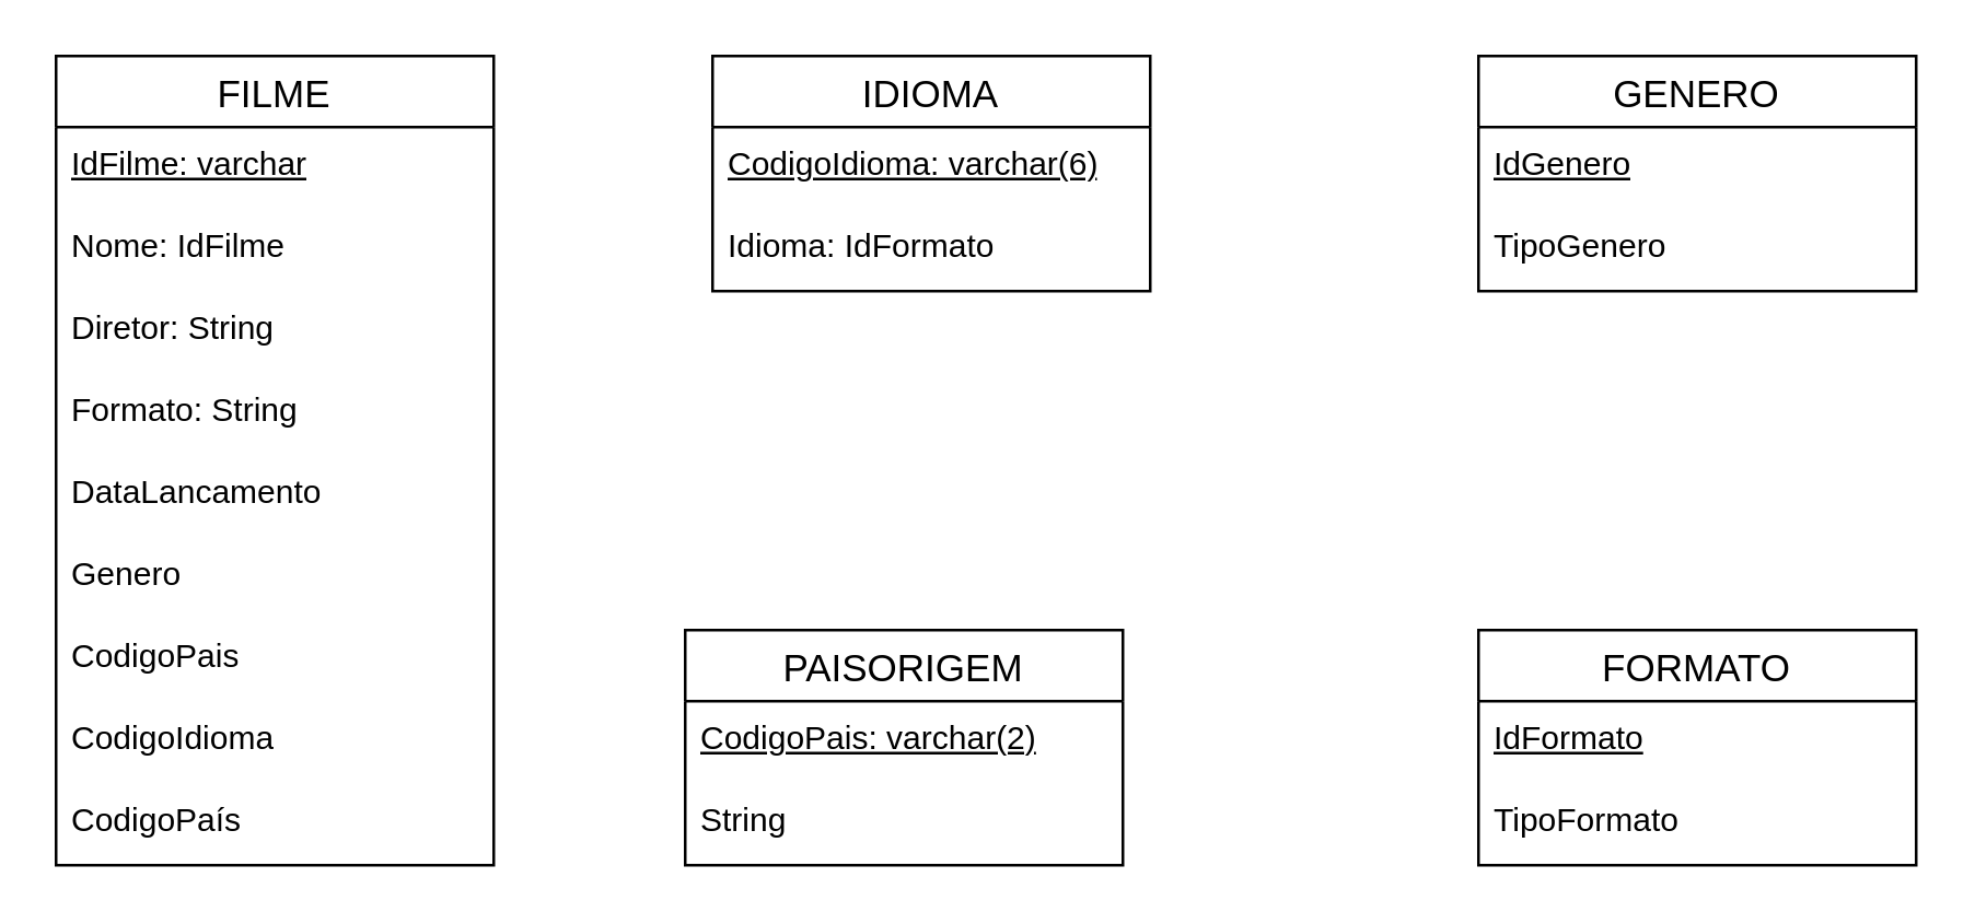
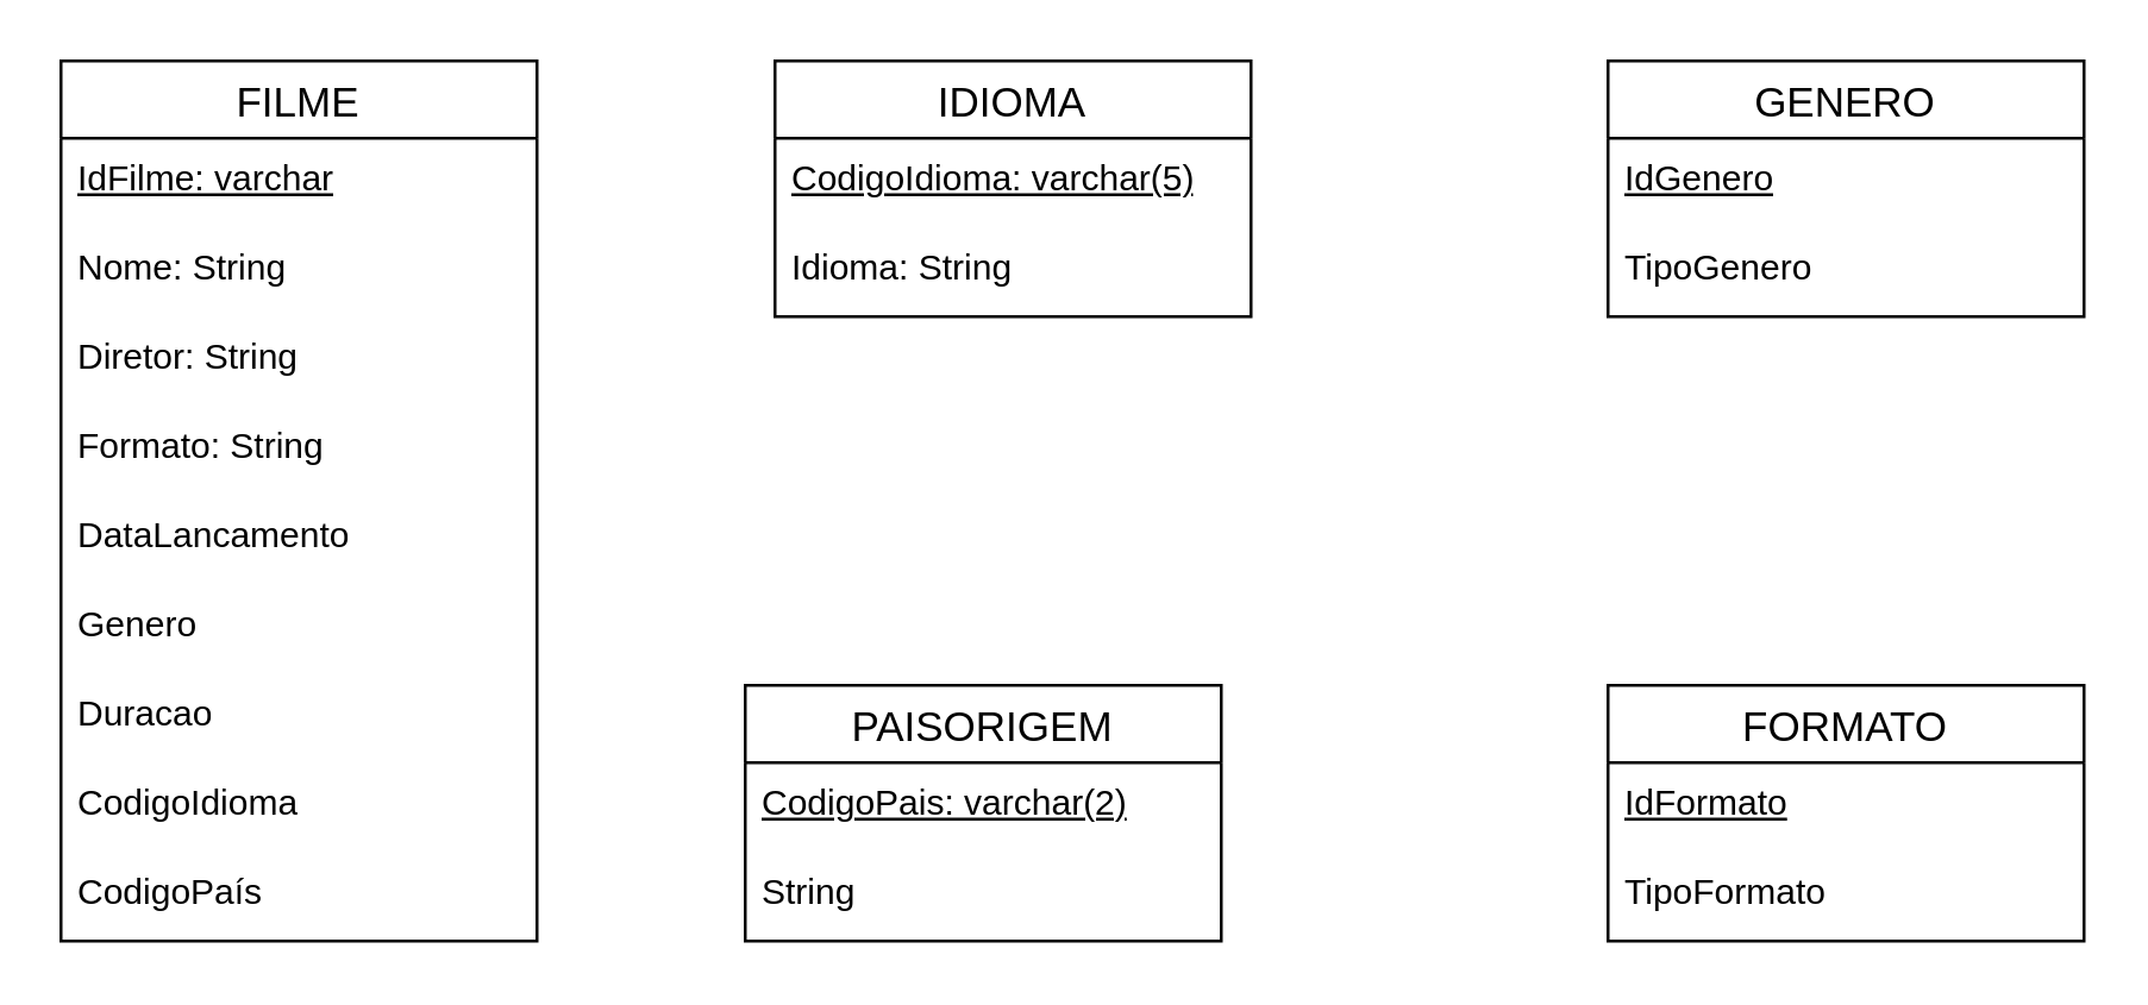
- <mxCell id="13" value="CodigoIdioma: varchar(6)" style="text;strokeColor=none;fillColor=none;spacingLeft=4;spacingRight=4;overflow=hidden;rotatable=0;points=[[0,0.5],[1,0.5]];portConstraint=eastwest;fontSize=12;whiteSpace=wrap;html=1;fontStyle=4" vertex="1" parent="12"><mxGeometry y="26" width="160" height="30" as="geometry" /></mxCell>
+ <mxCell id="13" value="CodigoIdioma: varchar(5)" style="text;strokeColor=none;fillColor=none;spacingLeft=4;spacingRight=4;overflow=hidden;rotatable=0;points=[[0,0.5],[1,0.5]];portConstraint=eastwest;fontSize=12;whiteSpace=wrap;html=1;fontStyle=4" vertex="1" parent="12"><mxGeometry y="26" width="160" height="30" as="geometry" /></mxCell>
- <mxCell id="4" value="Nome: IdFilme&lt;div&gt;&lt;br/&gt;&lt;/div&gt;" style="text;strokeColor=none;fillColor=none;spacingLeft=4;spacingRight=4;overflow=hidden;rotatable=0;points=[[0,0.5],[1,0.5]];portConstraint=eastwest;fontSize=12;whiteSpace=wrap;html=1;" vertex="1" parent="2"><mxGeometry y="56" width="160" height="30" as="geometry" /></mxCell>
+ <mxCell id="4" value="Nome: String&lt;div&gt;&lt;br/&gt;&lt;/div&gt;" style="text;strokeColor=none;fillColor=none;spacingLeft=4;spacingRight=4;overflow=hidden;rotatable=0;points=[[0,0.5],[1,0.5]];portConstraint=eastwest;fontSize=12;whiteSpace=wrap;html=1;" vertex="1" parent="2"><mxGeometry y="56" width="160" height="30" as="geometry" /></mxCell>
- <mxCell id="14" value="Idioma: IdFormato" style="text;strokeColor=none;fillColor=none;spacingLeft=4;spacingRight=4;overflow=hidden;rotatable=0;points=[[0,0.5],[1,0.5]];portConstraint=eastwest;fontSize=12;whiteSpace=wrap;html=1;" vertex="1" parent="12"><mxGeometry y="56" width="160" height="30" as="geometry" /></mxCell>
+ <mxCell id="14" value="Idioma: String" style="text;strokeColor=none;fillColor=none;spacingLeft=4;spacingRight=4;overflow=hidden;rotatable=0;points=[[0,0.5],[1,0.5]];portConstraint=eastwest;fontSize=12;whiteSpace=wrap;html=1;" vertex="1" parent="12"><mxGeometry y="56" width="160" height="30" as="geometry" /></mxCell>
- <mxCell id="9" value="CodigoPais" style="text;strokeColor=none;fillColor=none;spacingLeft=4;spacingRight=4;overflow=hidden;rotatable=0;points=[[0,0.5],[1,0.5]];portConstraint=eastwest;fontSize=12;whiteSpace=wrap;html=1;" vertex="1" parent="2"><mxGeometry y="206" width="160" height="30" as="geometry" /></mxCell>
+ <mxCell id="9" value="Duracao" style="text;strokeColor=none;fillColor=none;spacingLeft=4;spacingRight=4;overflow=hidden;rotatable=0;points=[[0,0.5],[1,0.5]];portConstraint=eastwest;fontSize=12;whiteSpace=wrap;html=1;" vertex="1" parent="2"><mxGeometry y="206" width="160" height="30" as="geometry" /></mxCell>
